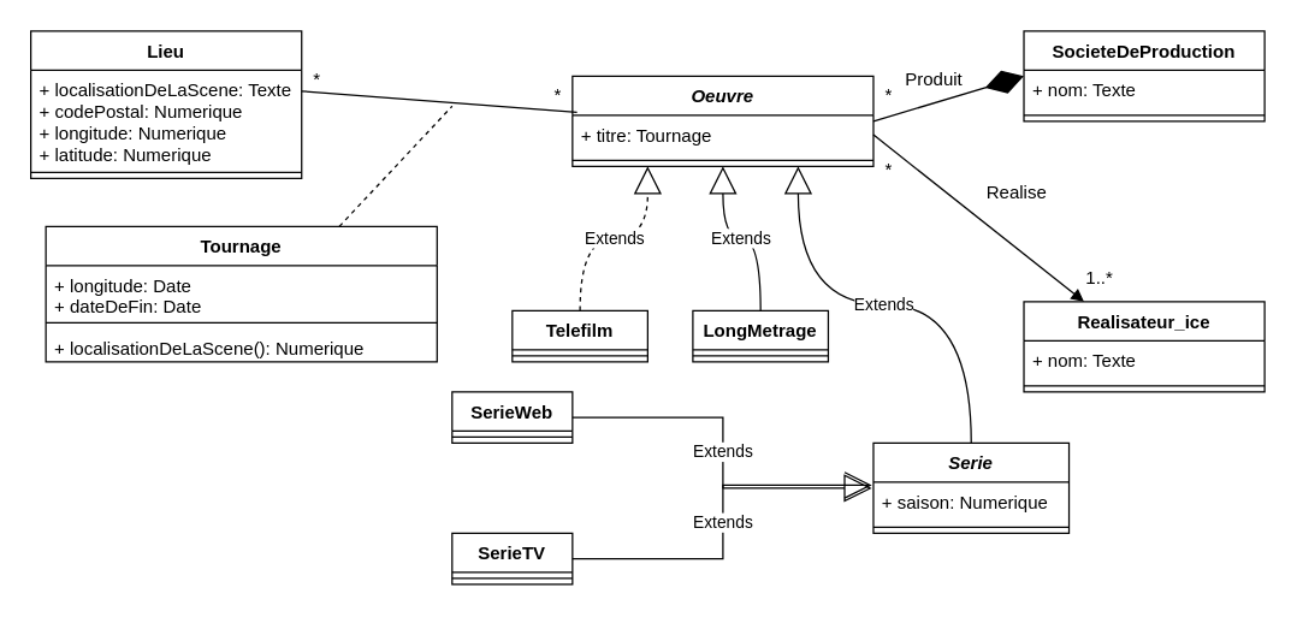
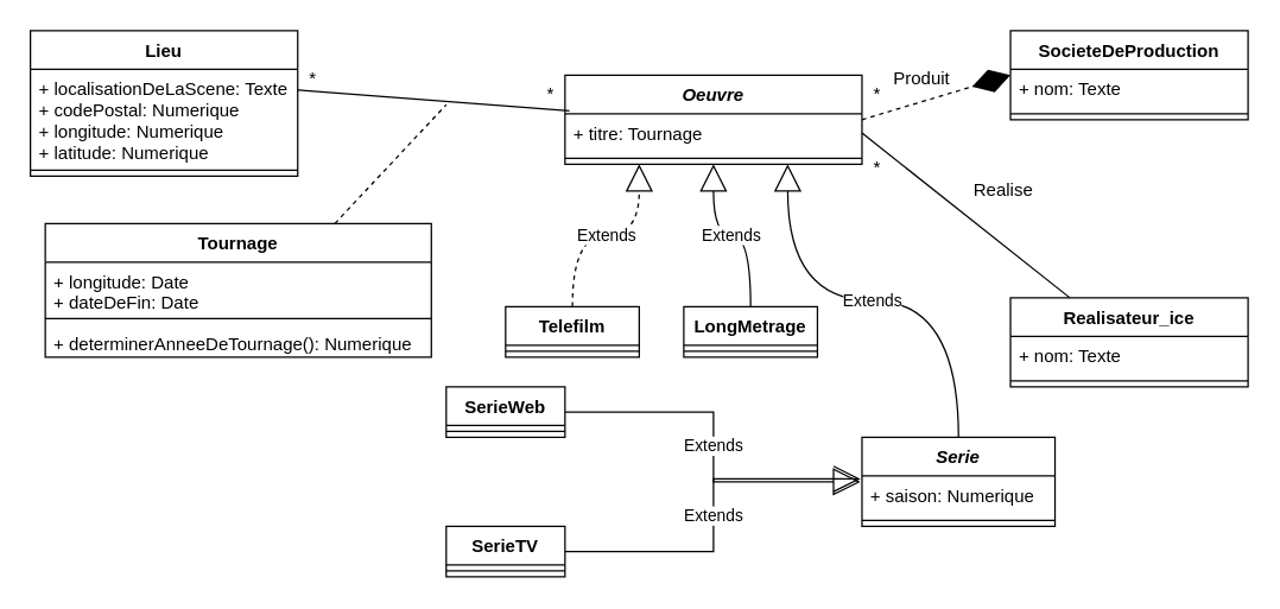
- <mxCell id="29" value="" style="endArrow=diamondThin;endFill=1;endSize=24;html=1;rounded=0;entryX=0;entryY=0.5;entryDx=0;entryDy=0;exitX=1;exitY=0.5;exitDx=0;exitDy=0;" edge="1" parent="1" source="14" target="20"><mxGeometry width="160" relative="1" as="geometry"><mxPoint x="350" y="310" as="sourcePoint" /><mxPoint x="510" y="310" as="targetPoint" /></mxGeometry></mxCell>
+ <mxCell id="29" value="" style="endArrow=diamondThin;endFill=1;endSize=24;html=1;rounded=0;entryX=0;entryY=0.5;entryDx=0;entryDy=0;exitX=1;exitY=0.5;exitDx=0;exitDy=0;dashed=1;" edge="1" parent="1" source="14" target="20"><mxGeometry width="160" relative="1" as="geometry"><mxPoint x="350" y="310" as="sourcePoint" /><mxPoint x="510" y="310" as="targetPoint" /></mxGeometry></mxCell>
- <mxCell id="41" value="1..*" style="text;html=1;align=center;verticalAlign=middle;resizable=0;points=[];autosize=1;strokeColor=none;fillColor=none;" vertex="1" parent="1"><mxGeometry x="710" y="170" width="40" height="30" as="geometry" /></mxCell>
- <mxCell id="37" value="" style="endArrow=block;html=1;rounded=0;entryX=0.25;entryY=0;entryDx=0;entryDy=0;exitX=1;exitY=0.5;exitDx=0;exitDy=0;" edge="1" parent="1" source="15" target="23"><mxGeometry width="50" height="50" relative="1" as="geometry"><mxPoint x="410" y="330" as="sourcePoint" /><mxPoint x="460" y="280" as="targetPoint" /></mxGeometry></mxCell>
+ <mxCell id="37" value="" style="endArrow=none;html=1;rounded=0;entryX=0.25;entryY=0;entryDx=0;entryDy=0;exitX=1;exitY=0.5;exitDx=0;exitDy=0;" edge="1" parent="1" source="15" target="23"><mxGeometry width="50" height="50" relative="1" as="geometry"><mxPoint x="410" y="330" as="sourcePoint" /><mxPoint x="460" y="280" as="targetPoint" /></mxGeometry></mxCell>
- <mxCell id="13" value="+ localisationDeLaScene(): Numerique" style="text;strokeColor=none;fillColor=none;align=left;verticalAlign=top;spacingLeft=4;spacingRight=4;overflow=hidden;rotatable=0;points=[[0,0.5],[1,0.5]];portConstraint=eastwest;whiteSpace=wrap;html=1;" vertex="1" parent="10"><mxGeometry y="68" width="260" height="22" as="geometry" /></mxCell>
+ <mxCell id="13" value="+ determinerAnneeDeTournage(): Numerique" style="text;strokeColor=none;fillColor=none;align=left;verticalAlign=top;spacingLeft=4;spacingRight=4;overflow=hidden;rotatable=0;points=[[0,0.5],[1,0.5]];portConstraint=eastwest;whiteSpace=wrap;html=1;" vertex="1" parent="10"><mxGeometry y="68" width="260" height="22" as="geometry" /></mxCell>
